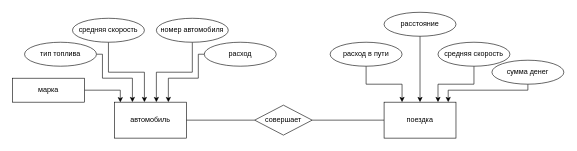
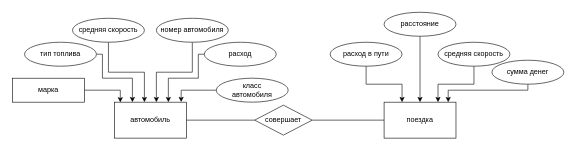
+ <mxCell id="11" value="&lt;div&gt;класс &lt;br&gt;&lt;/div&gt;&lt;div&gt;автомобиля&lt;/div&gt;" style="ellipse;whiteSpace=wrap;html=1;" parent="1" vertex="1"><mxGeometry x="360" y="130" width="120" height="40" as="geometry" /></mxCell>
+ <mxCell id="10" style="edgeStyle=orthogonalEdgeStyle;rounded=0;orthogonalLoop=1;jettySize=auto;html=1;entryX=0.928;entryY=-0.004;entryDx=0;entryDy=0;entryPerimeter=0;endArrow=classic;endFill=1;" parent="1" source="11" target="3" edge="1"><mxGeometry relative="1" as="geometry" /></mxCell>
